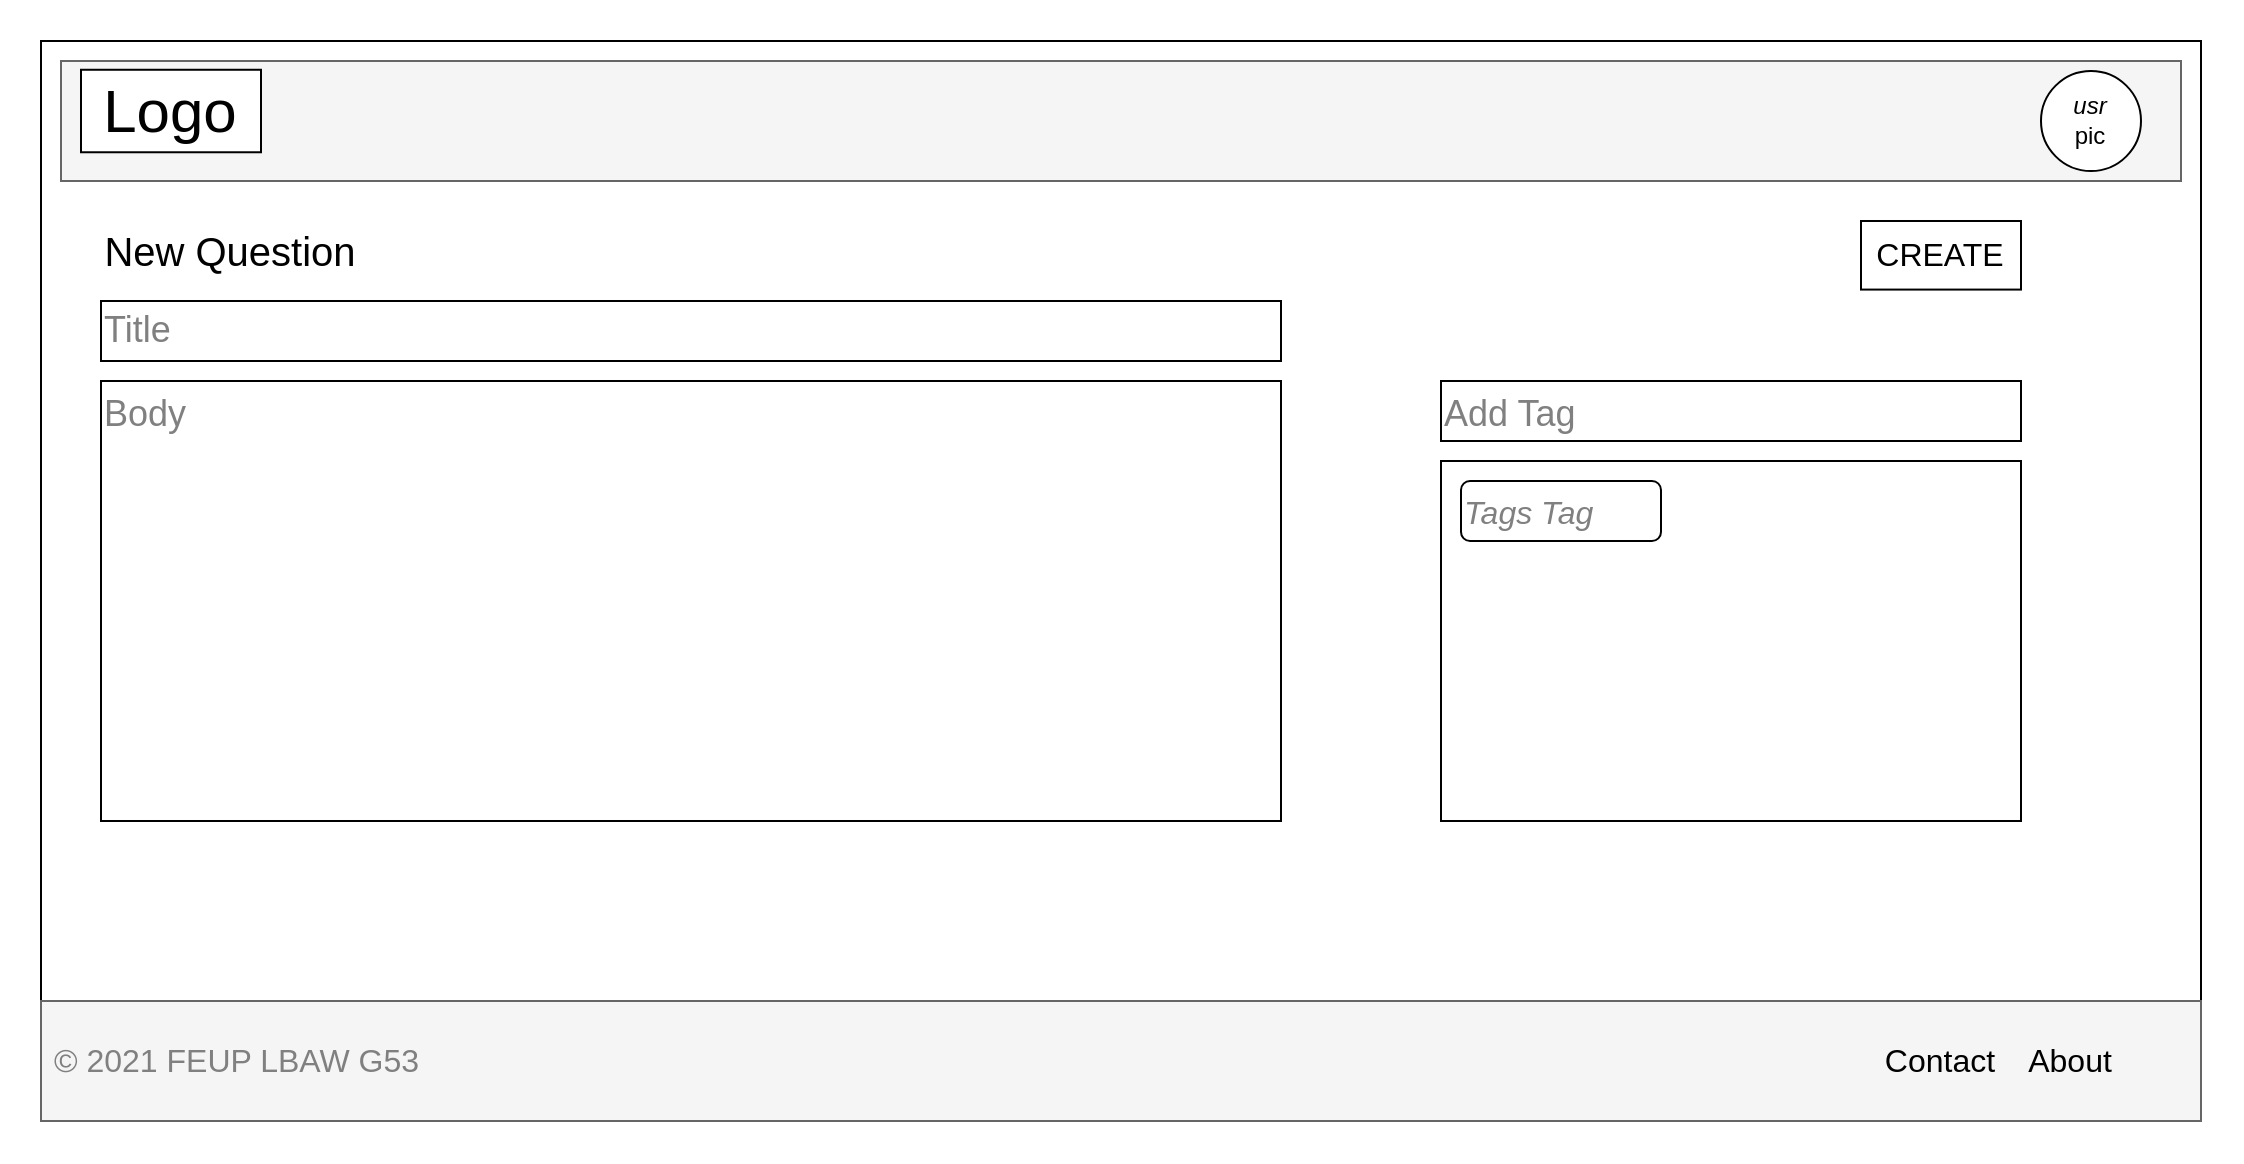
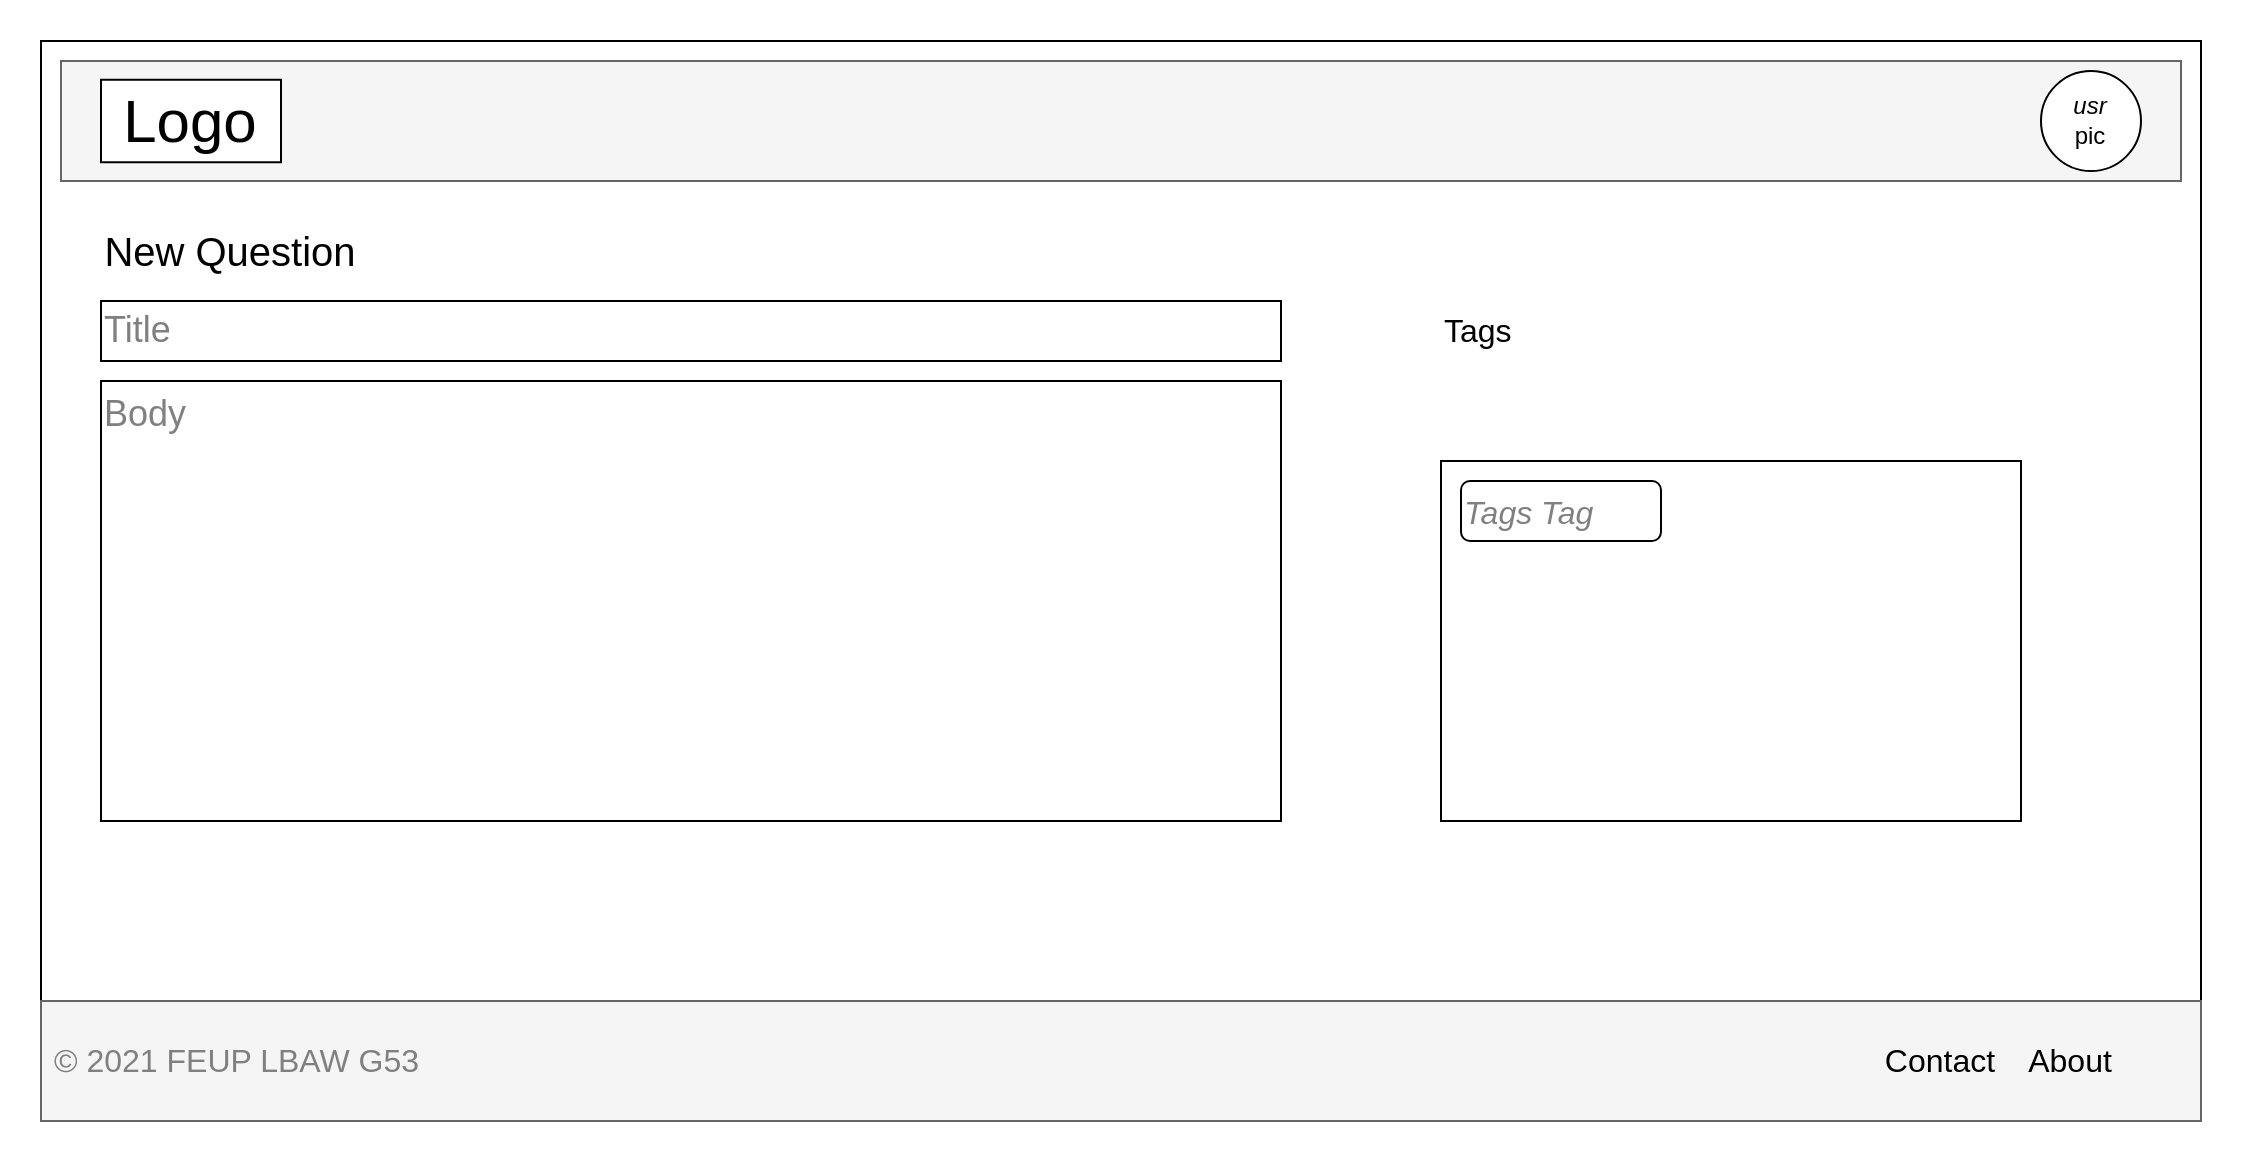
- <mxCell id="4" value="&lt;font style=&quot;font-size: 30px&quot;&gt;Logo&lt;/font&gt;" style="rounded=0;whiteSpace=wrap;html=1;align=center;fillColor=default;strokeColor=default;fontColor=default;" vertex="1" parent="1"><mxGeometry x="40" y="34.38" width="90" height="41.25" as="geometry" /></mxCell>
+ <mxCell id="4" value="&lt;font style=&quot;font-size: 30px&quot;&gt;Logo&lt;/font&gt;" style="rounded=0;whiteSpace=wrap;html=1;align=center;fillColor=default;strokeColor=default;fontColor=default;" vertex="1" parent="1"><mxGeometry x="50" y="39.38" width="90" height="41.25" as="geometry" /></mxCell>
- <mxCell id="12" value="CREATE" style="rounded=0;whiteSpace=wrap;html=1;fontSize=16;fontColor=default;strokeColor=default;fillColor=default;align=center;verticalAlign=middle;" vertex="1" parent="1"><mxGeometry x="930" y="110" width="80" height="34.29" as="geometry" /></mxCell>
+ <mxCell id="13" value="Tags" style="text;html=1;strokeColor=none;fillColor=none;align=left;verticalAlign=middle;whiteSpace=wrap;rounded=0;fontSize=16;fontColor=default;" vertex="1" parent="1"><mxGeometry x="720" y="150" width="60" height="30" as="geometry" /></mxCell>
- <mxCell id="10" value="Add Tag" style="rounded=0;whiteSpace=wrap;html=1;fontSize=18;fontColor=#808080;strokeColor=default;fillColor=default;align=left;verticalAlign=top;" vertex="1" parent="1"><mxGeometry x="720" y="190" width="290" height="30" as="geometry" /></mxCell>
